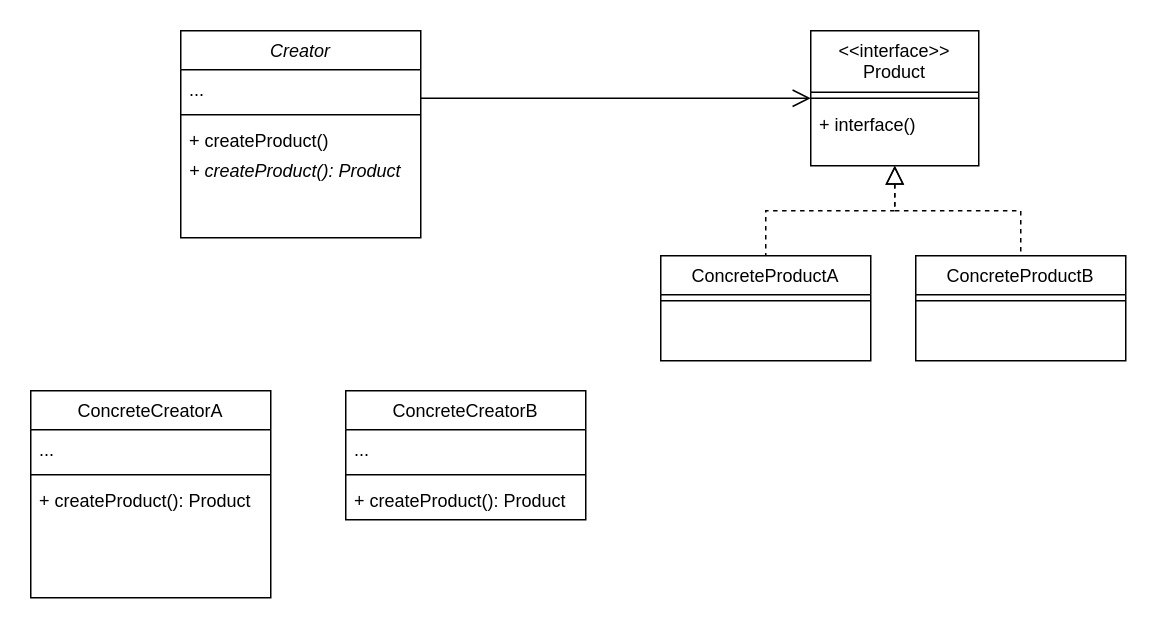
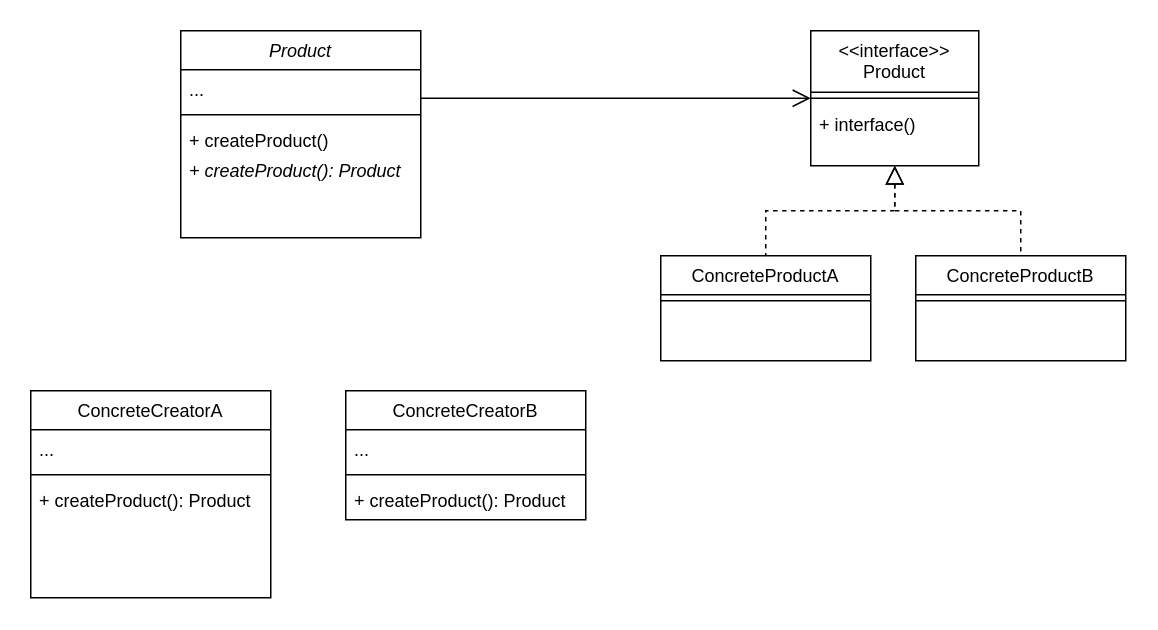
- <mxCell id="2" value="Creator" style="swimlane;fontStyle=2;align=center;verticalAlign=top;childLayout=stackLayout;horizontal=1;startSize=26;horizontalStack=0;resizeParent=1;resizeLast=0;collapsible=1;marginBottom=0;rounded=0;shadow=0;strokeWidth=1;" vertex="1" parent="1"><mxGeometry x="120" y="20" width="160" height="138" as="geometry"><mxRectangle x="220" y="120" width="160" height="26" as="alternateBounds" /></mxGeometry></mxCell>
+ <mxCell id="2" value="Product" style="swimlane;fontStyle=2;align=center;verticalAlign=top;childLayout=stackLayout;horizontal=1;startSize=26;horizontalStack=0;resizeParent=1;resizeLast=0;collapsible=1;marginBottom=0;rounded=0;shadow=0;strokeWidth=1;" vertex="1" parent="1"><mxGeometry x="120" y="20" width="160" height="138" as="geometry"><mxRectangle x="220" y="120" width="160" height="26" as="alternateBounds" /></mxGeometry></mxCell>
